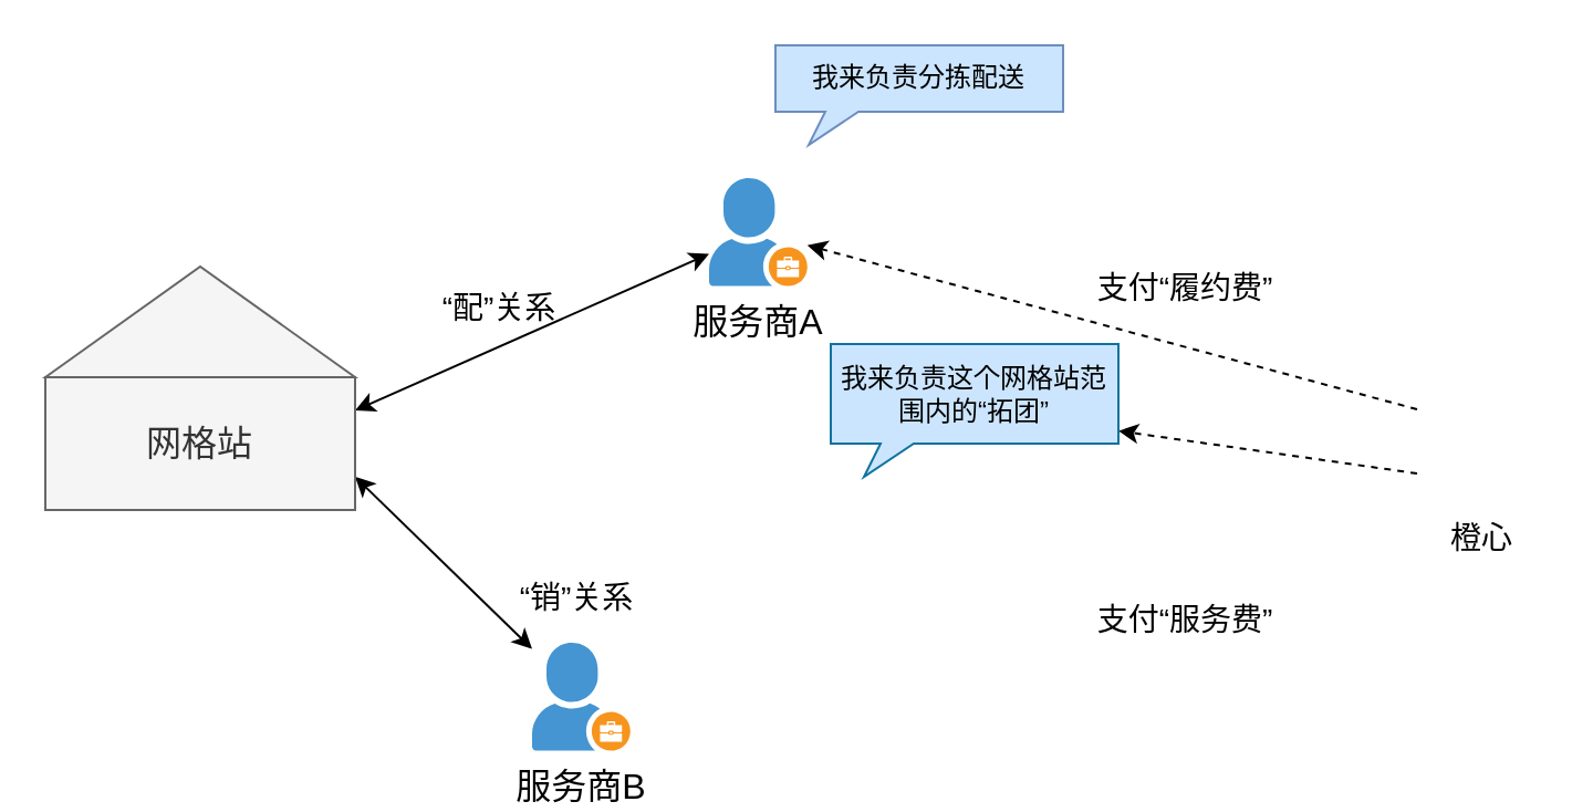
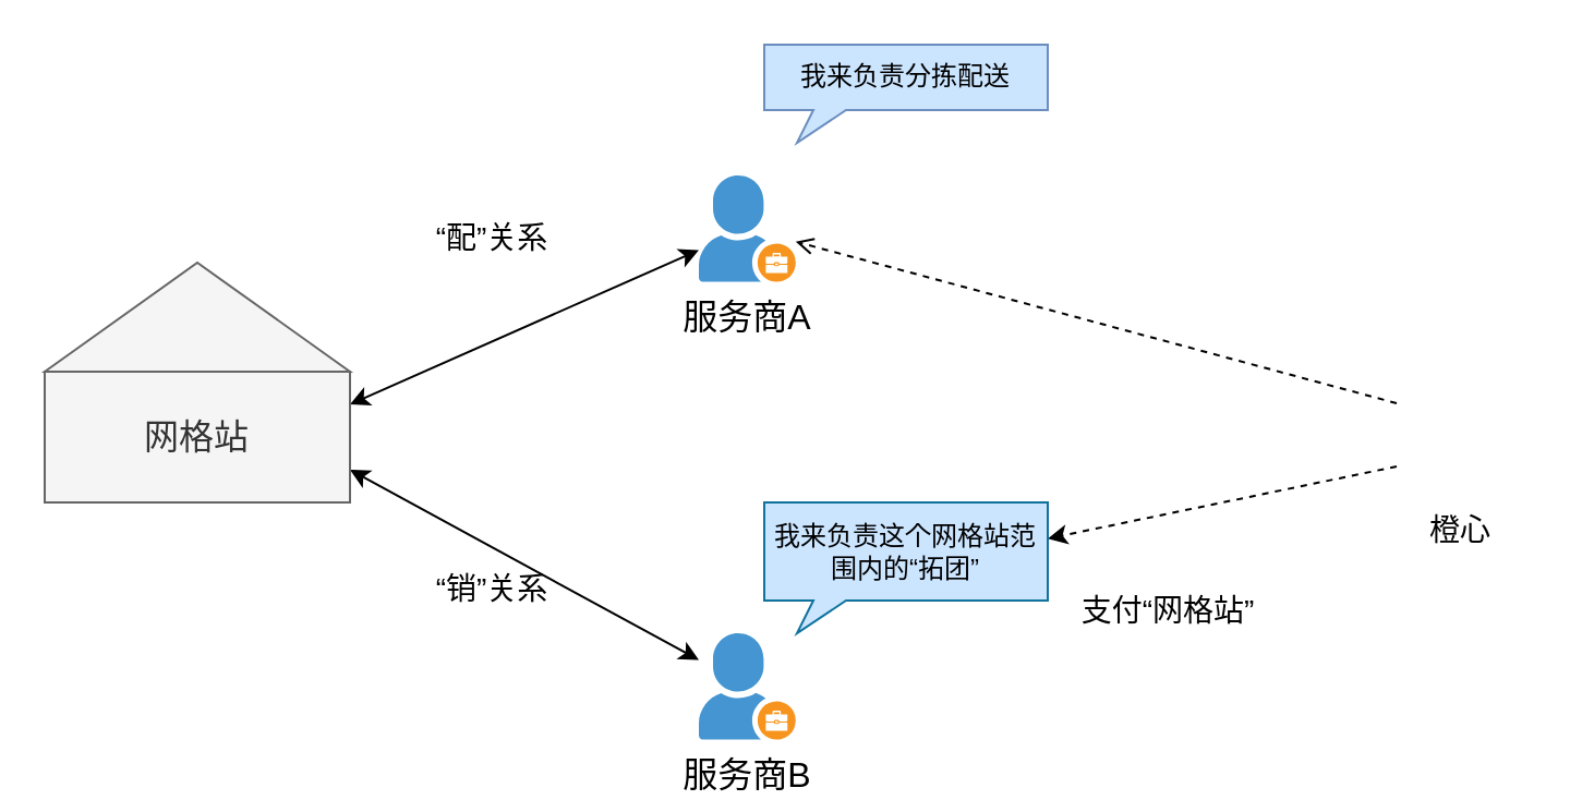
- <mxCell id="2" style="edgeStyle=none;rounded=0;orthogonalLoop=1;jettySize=auto;html=1;exitX=0;exitY=0.25;exitDx=0;exitDy=0;fontSize=14;dashed=1;" edge="1" parent="1" source="14" target="8"><mxGeometry relative="1" as="geometry" /></mxCell>
+ <mxCell id="2" style="edgeStyle=none;rounded=0;orthogonalLoop=1;jettySize=auto;html=1;exitX=0;exitY=0.25;exitDx=0;exitDy=0;fontSize=14;dashed=1;endArrow=open;" edge="1" parent="1" source="14" target="8"><mxGeometry relative="1" as="geometry" /></mxCell>
- <mxCell id="15" value="支付“履约费”" style="text;html=1;align=center;verticalAlign=middle;resizable=0;points=[];autosize=1;fontSize=14;" vertex="1" parent="1"><mxGeometry x="490" y="120" width="90" height="20" as="geometry" /></mxCell>
- <mxCell id="10" value="“配”关系" style="text;html=1;align=center;verticalAlign=middle;resizable=0;points=[];autosize=1;fontSize=14;" vertex="1" parent="1"><mxGeometry x="190" y="128.8" width="70" height="20" as="geometry" /></mxCell>
+ <mxCell id="10" value="“配”关系" style="text;html=1;align=center;verticalAlign=middle;resizable=0;points=[];autosize=1;fontSize=14;" vertex="1" parent="1"><mxGeometry x="190" y="98.8" width="70" height="20" as="geometry" /></mxCell>
- <mxCell id="12" value="我来负责这个网格站范围内的“拓团”" style="whiteSpace=wrap;html=1;shape=mxgraph.basic.rectCallout;dx=30;dy=15;boundedLbl=1;strokeColor=#10739e;fillColor=#CCE5FF;" vertex="1" parent="1"><mxGeometry x="375" y="155" width="130" height="60" as="geometry" /></mxCell>
+ <mxCell id="12" value="我来负责这个网格站范围内的“拓团”" style="whiteSpace=wrap;html=1;shape=mxgraph.basic.rectCallout;dx=30;dy=15;boundedLbl=1;strokeColor=#10739e;fillColor=#CCE5FF;" vertex="1" parent="1"><mxGeometry x="350" y="230" width="130" height="60" as="geometry" /></mxCell>
- <mxCell id="13" value="“销”关系" style="text;html=1;align=center;verticalAlign=middle;resizable=0;points=[];autosize=1;fontSize=14;" vertex="1" parent="1"><mxGeometry x="225" y="260" width="70" height="20" as="geometry" /></mxCell>
+ <mxCell id="13" value="“销”关系" style="text;html=1;align=center;verticalAlign=middle;resizable=0;points=[];autosize=1;fontSize=14;" vertex="1" parent="1"><mxGeometry x="190" y="260" width="70" height="20" as="geometry" /></mxCell>
- <mxCell id="16" value="支付“服务费”" style="text;html=1;align=center;verticalAlign=middle;resizable=0;points=[];autosize=1;fontSize=14;" vertex="1" parent="1"><mxGeometry x="490" y="270" width="90" height="20" as="geometry" /></mxCell>
+ <mxCell id="16" value="支付“网格站”" style="text;html=1;align=center;verticalAlign=middle;resizable=0;points=[];autosize=1;fontSize=14;" vertex="1" parent="1"><mxGeometry x="490" y="270" width="90" height="20" as="geometry" /></mxCell>
- <mxCell id="11" value="&lt;font style=&quot;font-size: 16px&quot;&gt;服务商B&lt;/font&gt;" style="shadow=0;dashed=0;html=1;strokeColor=none;fillColor=#4495D1;labelPosition=center;verticalLabelPosition=bottom;verticalAlign=top;align=center;outlineConnect=0;shape=mxgraph.veeam.company_owner;" vertex="1" parent="1"><mxGeometry x="240" y="290" width="44.4" height="48.8" as="geometry" /></mxCell>
+ <mxCell id="11" value="&lt;font style=&quot;font-size: 16px&quot;&gt;服务商B&lt;/font&gt;" style="shadow=0;dashed=0;html=1;strokeColor=none;fillColor=#4495D1;labelPosition=center;verticalLabelPosition=bottom;verticalAlign=top;align=center;outlineConnect=0;shape=mxgraph.veeam.company_owner;" vertex="1" parent="1"><mxGeometry x="320" y="290" width="44.4" height="48.8" as="geometry" /></mxCell>
